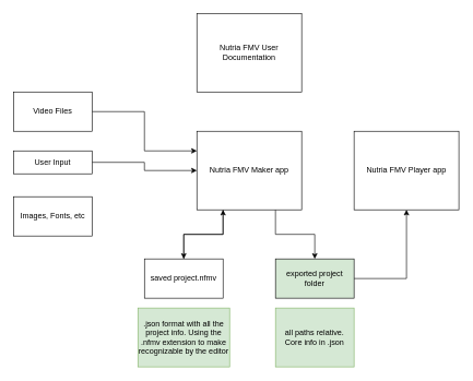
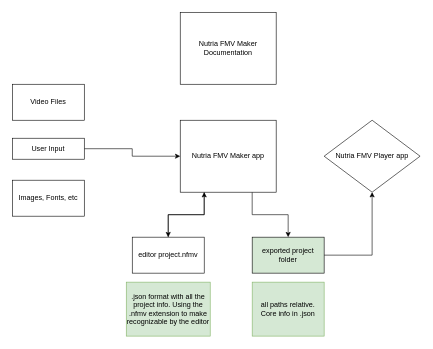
- <mxCell id="17" value="Nutria FMV User Documentation" style="rounded=0;whiteSpace=wrap;html=1;" vertex="1" parent="1"><mxGeometry x="300" y="20" width="160" height="120" as="geometry" /></mxCell>
+ <mxCell id="17" value="Nutria FMV Maker Documentation" style="rounded=0;whiteSpace=wrap;html=1;" vertex="1" parent="1"><mxGeometry x="300" y="20" width="160" height="120" as="geometry" /></mxCell>
- <mxCell id="9" style="edgeStyle=orthogonalEdgeStyle;rounded=0;orthogonalLoop=1;jettySize=auto;html=1;entryX=0;entryY=0.25;entryDx=0;entryDy=0;" parent="1" source="10" target="4" edge="1"><mxGeometry relative="1" as="geometry" /></mxCell>
- <mxCell id="8" value="Nutria FMV Player app" style="rounded=0;whiteSpace=wrap;html=1;" parent="1" vertex="1"><mxGeometry x="540" y="200" width="160" height="120" as="geometry" /></mxCell>
+ <mxCell id="8" value="Nutria FMV Player app" style="rhombus;whiteSpace=wrap;html=1;" parent="1" vertex="1"><mxGeometry x="540" y="200" width="160" height="120" as="geometry" /></mxCell>
- <mxCell id="6" value="saved project.nfmv" style="rounded=0;whiteSpace=wrap;html=1;" parent="1" vertex="1"><mxGeometry x="220" y="395" width="120" height="60" as="geometry" /></mxCell>
+ <mxCell id="6" value="editor project.nfmv" style="rounded=0;whiteSpace=wrap;html=1;" parent="1" vertex="1"><mxGeometry x="220" y="395" width="120" height="60" as="geometry" /></mxCell>
